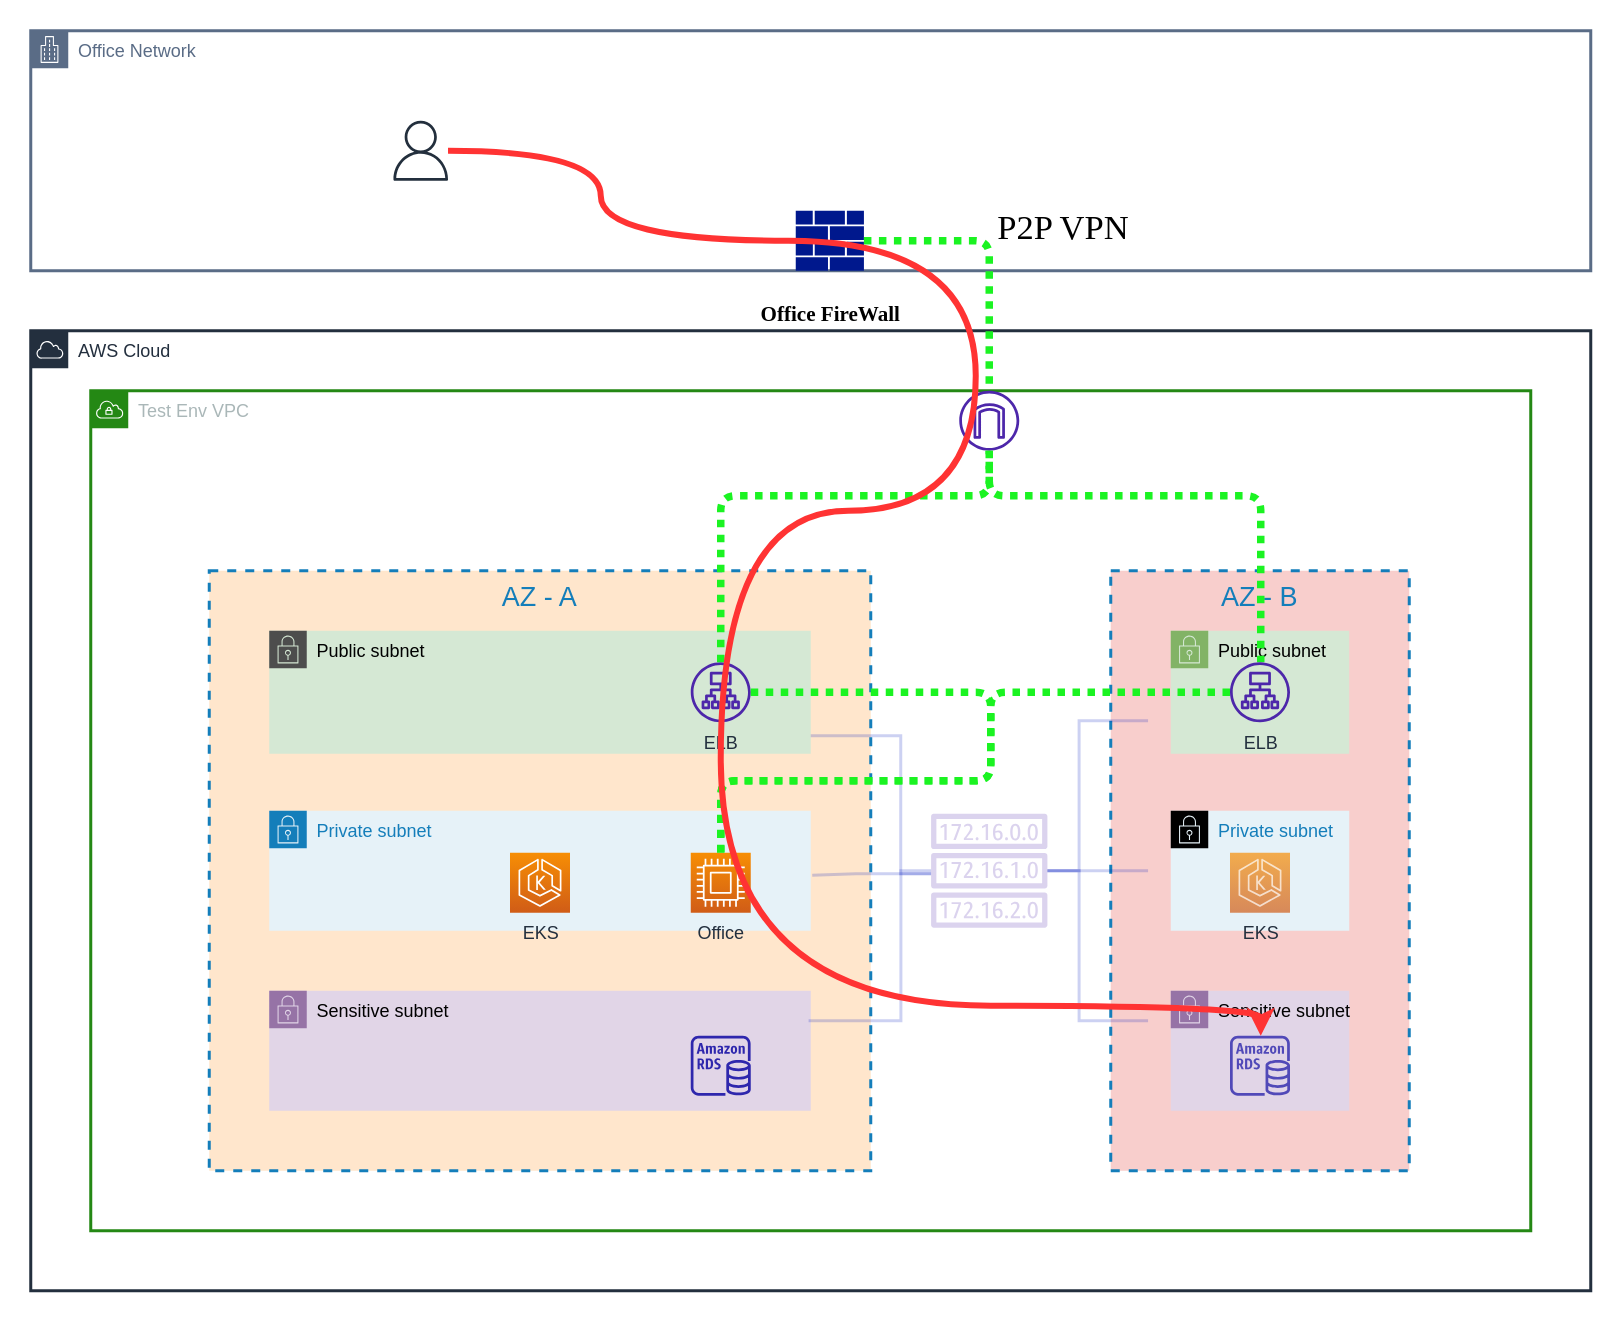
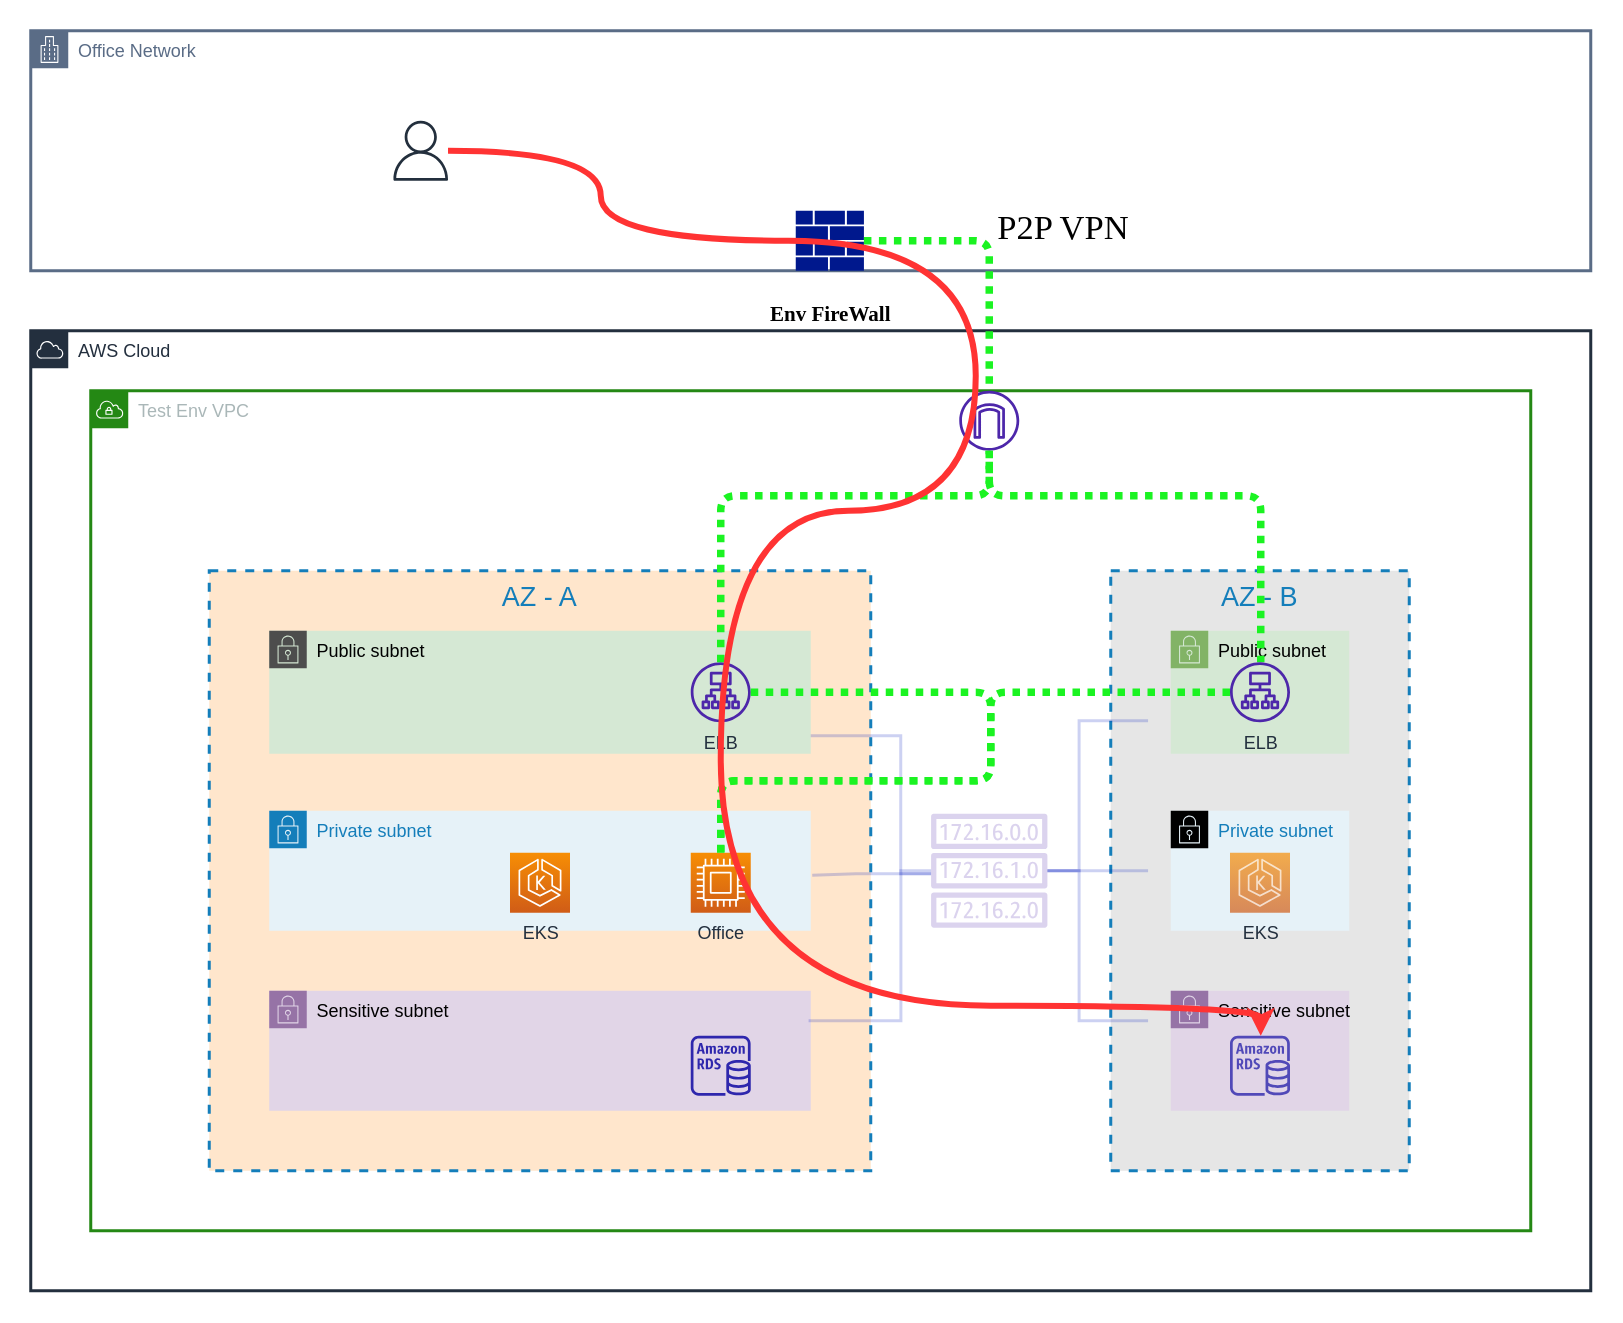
- <mxCell id="3" value="&lt;h3&gt;Office FireWall&lt;/h3&gt;" style="sketch=0;aspect=fixed;pointerEvents=1;shadow=0;dashed=0;html=1;strokeColor=none;labelPosition=center;verticalLabelPosition=bottom;verticalAlign=top;align=center;fillColor=#00188D;shape=mxgraph.mscae.enterprise.firewall;fontFamily=Verdana;" vertex="1" parent="2"><mxGeometry x="510" y="120" width="45.45" height="40" as="geometry" /></mxCell>
+ <mxCell id="3" value="&lt;h3&gt;Env FireWall&lt;/h3&gt;" style="sketch=0;aspect=fixed;pointerEvents=1;shadow=0;dashed=0;html=1;strokeColor=none;labelPosition=center;verticalLabelPosition=bottom;verticalAlign=top;align=center;fillColor=#00188D;shape=mxgraph.mscae.enterprise.firewall;fontFamily=Verdana;" vertex="1" parent="2"><mxGeometry x="510" y="120" width="45.45" height="40" as="geometry" /></mxCell>
- <mxCell id="7" value="AZ - B" style="fillColor=#f8cecc;strokeColor=#147EBA;dashed=1;verticalAlign=top;fontStyle=0;fontColor=#147EBA;strokeWidth=2;fontSize=18;" vertex="1" parent="6"><mxGeometry x="680" y="120" width="199" height="400" as="geometry" /></mxCell>
+ <mxCell id="7" value="AZ - B" style="fillColor=#E6E6E6;strokeColor=#147EBA;dashed=1;verticalAlign=top;fontStyle=0;fontColor=#147EBA;strokeWidth=2;fontSize=18;" vertex="1" parent="6"><mxGeometry x="680" y="120" width="199" height="400" as="geometry" /></mxCell>
